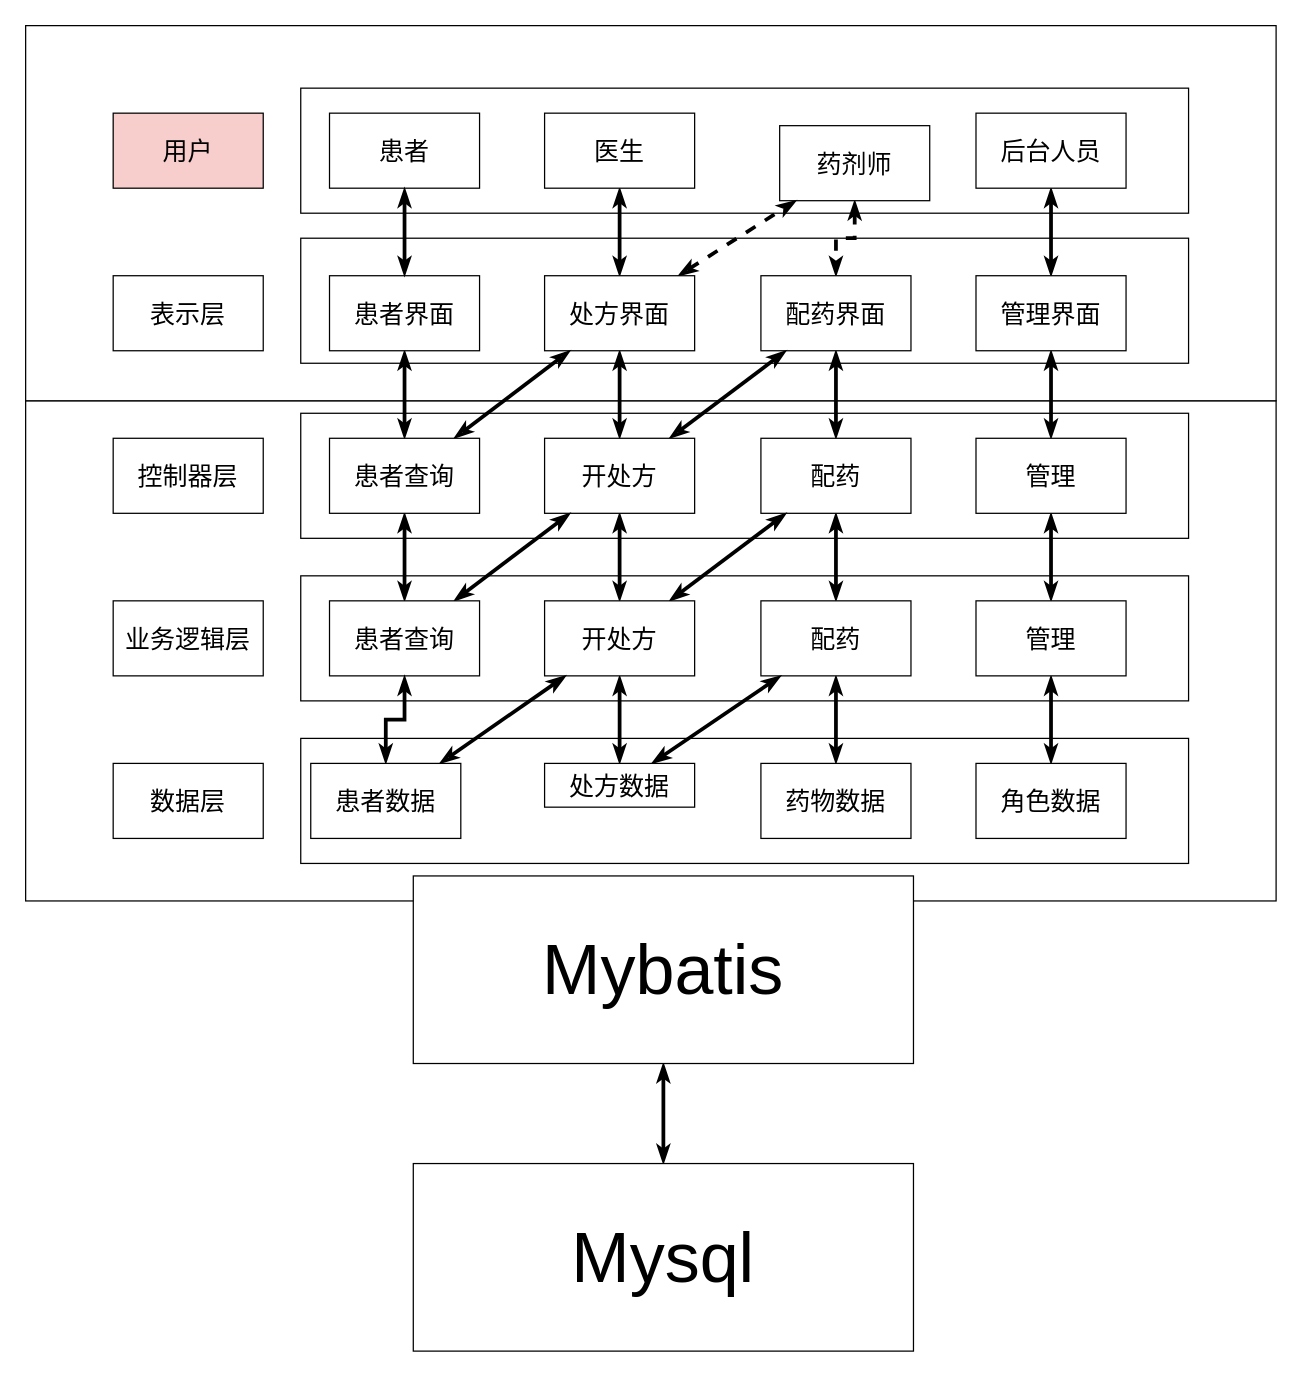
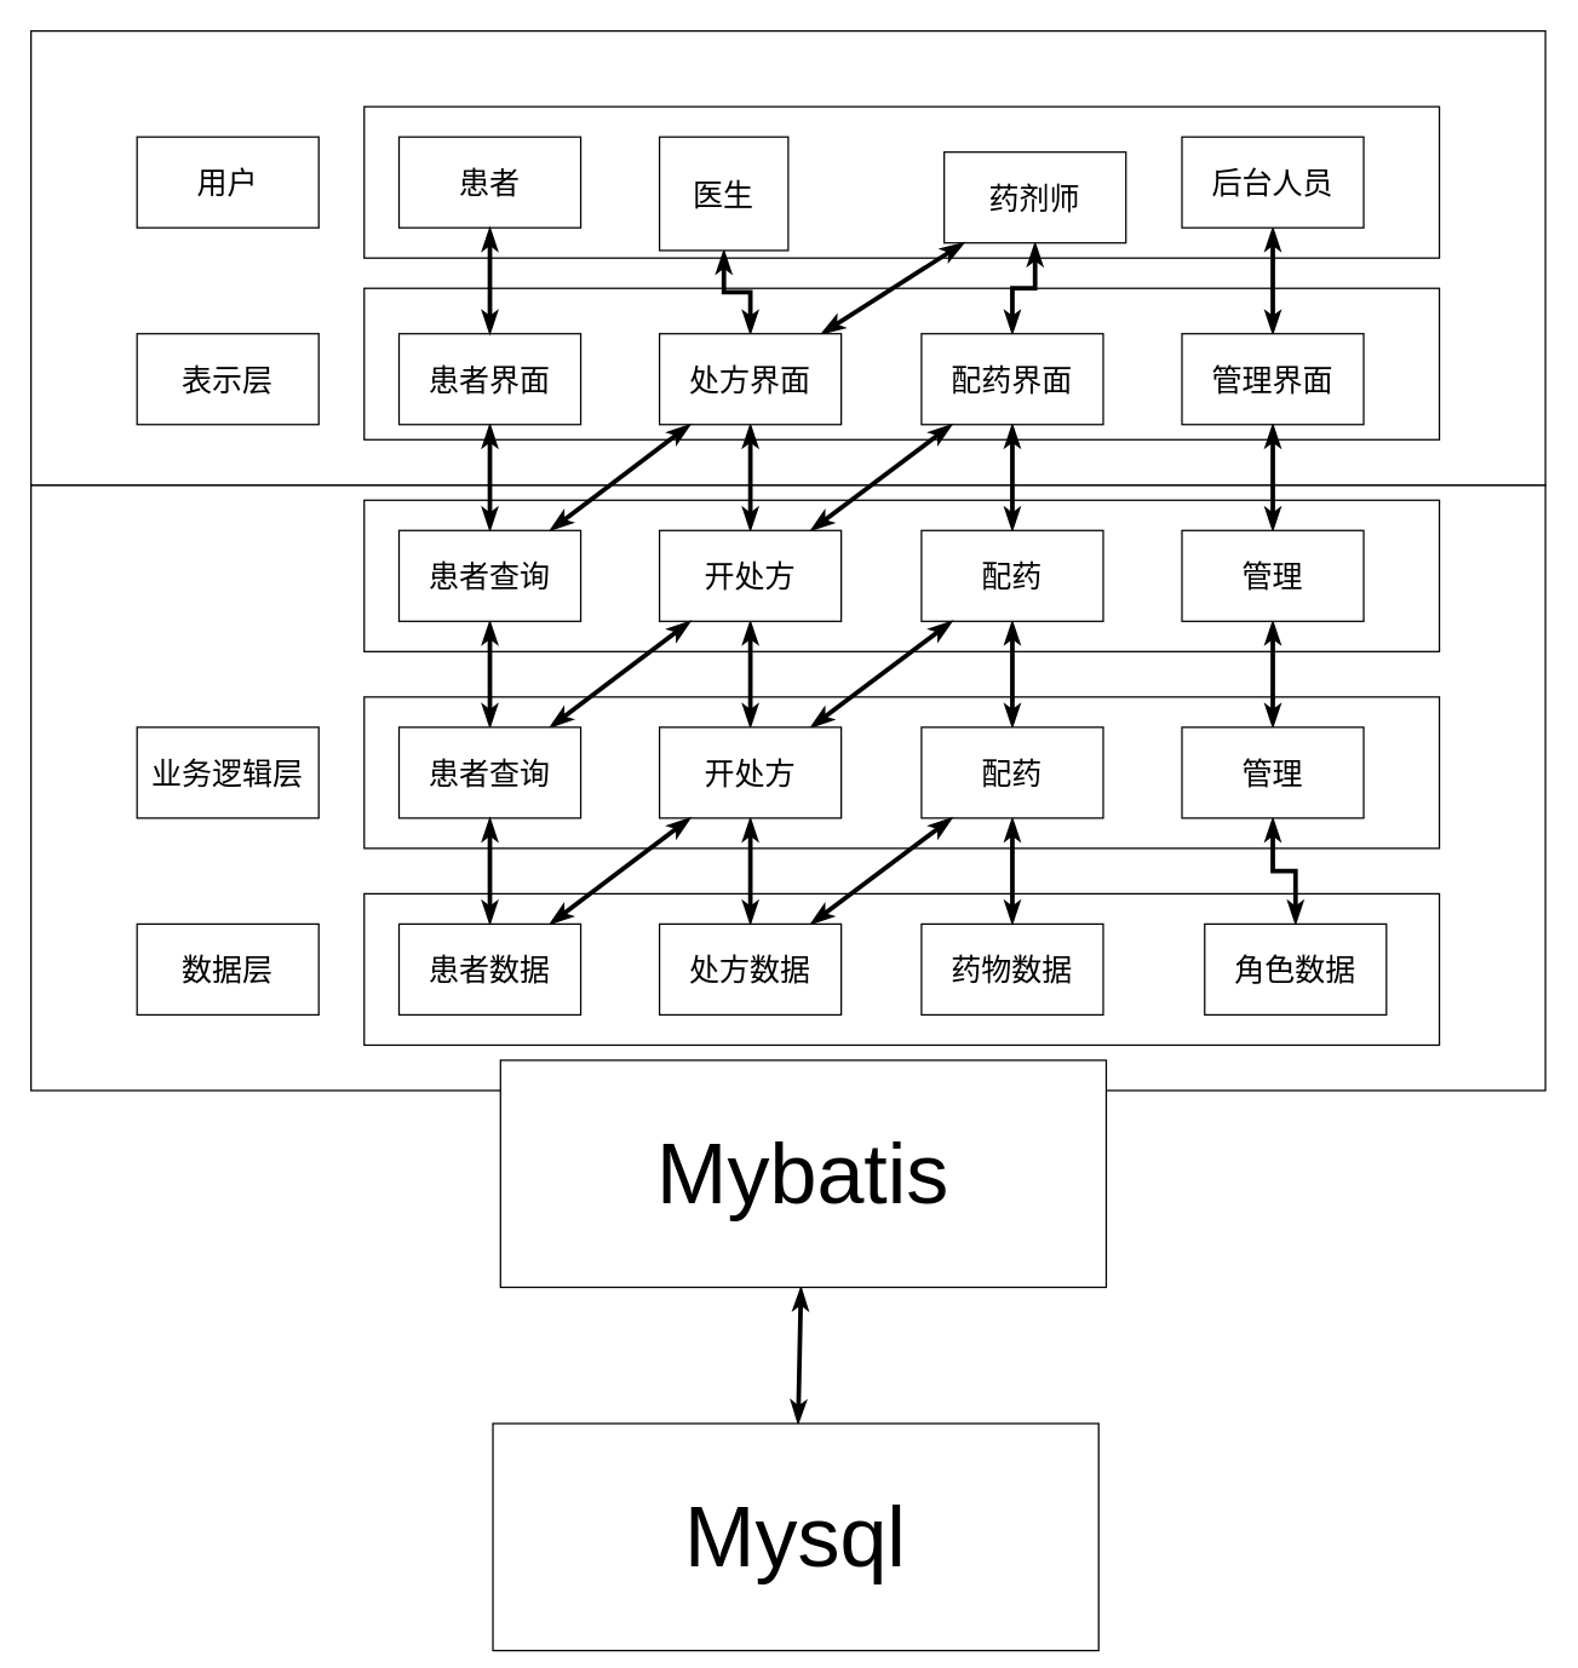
- <mxCell id="10" value="&lt;font style=&quot;font-size: 20px&quot;&gt;用户&lt;/font&gt;" style="rounded=0;whiteSpace=wrap;html=1;flipH=1;fillColor=#f8cecc;" vertex="1" parent="2"><mxGeometry x="70" y="70" width="120" height="60" as="geometry" /></mxCell>
+ <mxCell id="10" value="&lt;font style=&quot;font-size: 20px&quot;&gt;用户&lt;/font&gt;" style="rounded=0;whiteSpace=wrap;html=1;flipH=1;" vertex="1" parent="2"><mxGeometry x="70" y="70" width="120" height="60" as="geometry" /></mxCell>
- <mxCell id="13" value="&lt;span style=&quot;font-size: 20px&quot;&gt;医生&lt;/span&gt;" style="rounded=0;whiteSpace=wrap;html=1;flipH=1;" vertex="1" parent="2"><mxGeometry x="415" y="70" width="120" height="60" as="geometry" /></mxCell>
+ <mxCell id="13" value="&lt;span style=&quot;font-size: 20px&quot;&gt;医生&lt;/span&gt;" style="rounded=0;whiteSpace=wrap;html=1;flipH=1;" vertex="1" parent="2"><mxGeometry x="415" y="70" width="85" height="75" as="geometry" /></mxCell>
- <mxCell id="14" value="" style="edgeStyle=orthogonalEdgeStyle;rounded=0;orthogonalLoop=1;jettySize=auto;html=1;fontSize=20;startArrow=classicThin;startFill=0;endArrow=classicThin;endFill=0;strokeWidth=3;dashed=1;" edge="1" parent="2" source="15" target="25"><mxGeometry relative="1" as="geometry" /></mxCell>
+ <mxCell id="14" value="" style="edgeStyle=orthogonalEdgeStyle;rounded=0;orthogonalLoop=1;jettySize=auto;html=1;fontSize=20;startArrow=classicThin;startFill=0;endArrow=classicThin;endFill=0;strokeWidth=3;" edge="1" parent="2" source="15" target="25"><mxGeometry relative="1" as="geometry" /></mxCell>
- <mxCell id="27" style="edgeStyle=none;rounded=0;orthogonalLoop=1;jettySize=auto;html=1;fontSize=20;startArrow=classicThin;startFill=0;endArrow=classicThin;endFill=0;strokeWidth=3;dashed=1;" edge="1" parent="2" source="28" target="15"><mxGeometry relative="1" as="geometry" /></mxCell>
+ <mxCell id="27" style="edgeStyle=none;rounded=0;orthogonalLoop=1;jettySize=auto;html=1;fontSize=20;startArrow=classicThin;startFill=0;endArrow=classicThin;endFill=0;strokeWidth=3;" edge="1" parent="2" source="28" target="15"><mxGeometry relative="1" as="geometry" /></mxCell>
- <mxCell id="29" value="&lt;font style=&quot;font-size: 20px&quot;&gt;控制器层&lt;br&gt;&lt;/font&gt;" style="rounded=0;whiteSpace=wrap;html=1;flipH=1;" vertex="1" parent="2"><mxGeometry x="70" y="330" width="120" height="60" as="geometry" /></mxCell>
- <mxCell id="55" value="&lt;font style=&quot;font-size: 20px&quot;&gt;处方数据&lt;br&gt;&lt;/font&gt;" style="rounded=0;whiteSpace=wrap;html=1;" vertex="1" parent="2"><mxGeometry x="415" y="590" width="120" height="35" as="geometry" /></mxCell>
+ <mxCell id="55" value="&lt;font style=&quot;font-size: 20px&quot;&gt;处方数据&lt;br&gt;&lt;/font&gt;" style="rounded=0;whiteSpace=wrap;html=1;" vertex="1" parent="2"><mxGeometry x="415" y="590" width="120" height="60" as="geometry" /></mxCell>
- <mxCell id="53" value="&lt;font style=&quot;font-size: 20px&quot;&gt;患者数据&lt;br&gt;&lt;/font&gt;" style="rounded=0;whiteSpace=wrap;html=1;" vertex="1" parent="2"><mxGeometry x="228" y="590" width="120" height="60" as="geometry" /></mxCell>
+ <mxCell id="53" value="&lt;font style=&quot;font-size: 20px&quot;&gt;患者数据&lt;br&gt;&lt;/font&gt;" style="rounded=0;whiteSpace=wrap;html=1;" vertex="1" parent="2"><mxGeometry x="243" y="590" width="120" height="60" as="geometry" /></mxCell>
- <mxCell id="57" value="&lt;font style=&quot;font-size: 20px&quot;&gt;角色数据&lt;br&gt;&lt;/font&gt;" style="rounded=0;whiteSpace=wrap;html=1;" vertex="1" parent="2"><mxGeometry x="760" y="590" width="120" height="60" as="geometry" /></mxCell>
+ <mxCell id="57" value="&lt;font style=&quot;font-size: 20px&quot;&gt;角色数据&lt;br&gt;&lt;/font&gt;" style="rounded=0;whiteSpace=wrap;html=1;" vertex="1" parent="2"><mxGeometry x="775" y="590" width="120" height="60" as="geometry" /></mxCell>
- <mxCell id="60" value="&lt;span style=&quot;font-size: 56px&quot;&gt;Mysql&lt;/span&gt;" style="rounded=0;whiteSpace=wrap;html=1;fontSize=20;" vertex="1" parent="1"><mxGeometry x="330" y="930" width="400" height="150" as="geometry" /></mxCell>
+ <mxCell id="60" value="&lt;span style=&quot;font-size: 56px&quot;&gt;Mysql&lt;/span&gt;" style="rounded=0;whiteSpace=wrap;html=1;fontSize=20;" vertex="1" parent="1"><mxGeometry x="325" y="940" width="400" height="150" as="geometry" /></mxCell>
